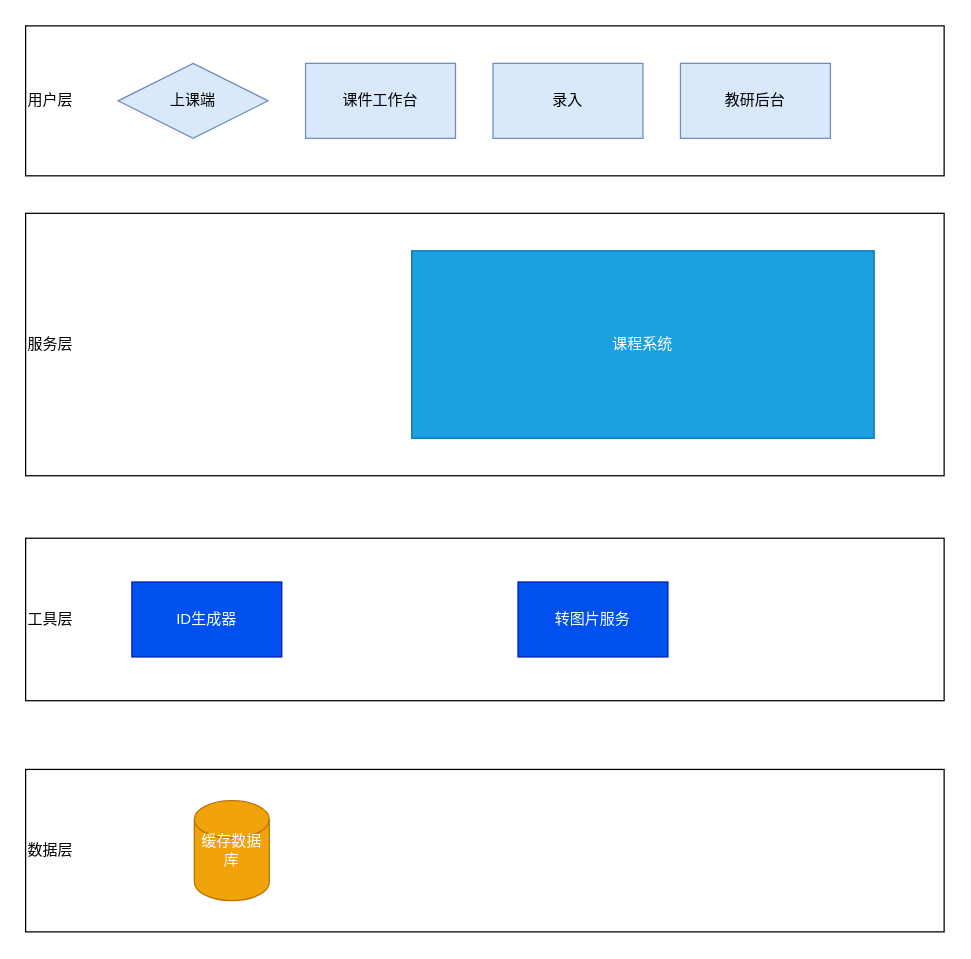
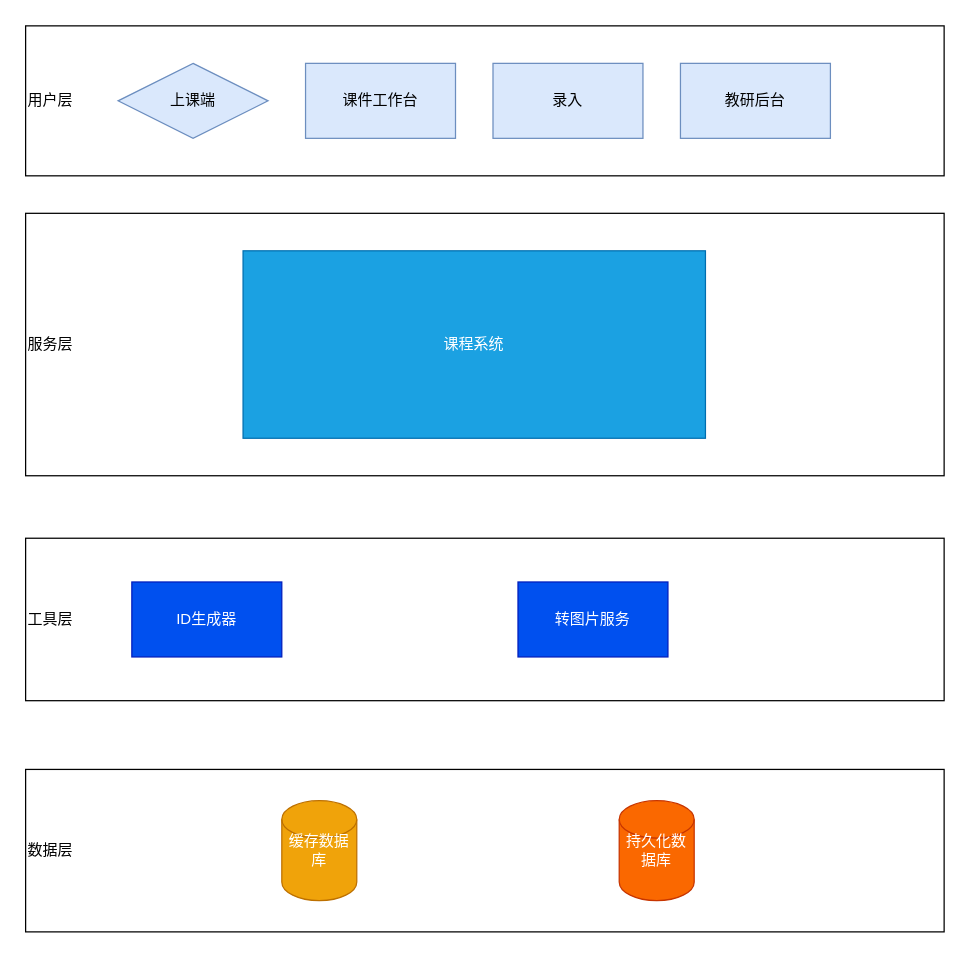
- <mxCell id="5" value="课程系统" style="rounded=0;whiteSpace=wrap;html=1;fillColor=#1ba1e2;strokeColor=#006EAF;fontColor=#ffffff;" vertex="1" parent="1"><mxGeometry x="329" y="200" width="370" height="150" as="geometry" /></mxCell>
+ <mxCell id="5" value="课程系统" style="rounded=0;whiteSpace=wrap;html=1;fillColor=#1ba1e2;strokeColor=#006EAF;fontColor=#ffffff;" vertex="1" parent="1"><mxGeometry x="194" y="200" width="370" height="150" as="geometry" /></mxCell>
- <mxCell id="7" value="缓存数据库" style="shape=cylinder2;whiteSpace=wrap;html=1;boundedLbl=1;backgroundOutline=1;size=15;fillColor=#f0a30a;strokeColor=#BD7000;fontColor=#ffffff;" vertex="1" parent="1"><mxGeometry x="155" y="640" width="60" height="80" as="geometry" /></mxCell>
+ <mxCell id="7" value="缓存数据库" style="shape=cylinder2;whiteSpace=wrap;html=1;boundedLbl=1;backgroundOutline=1;size=15;fillColor=#f0a30a;strokeColor=#BD7000;fontColor=#ffffff;" vertex="1" parent="1"><mxGeometry x="225" y="640" width="60" height="80" as="geometry" /></mxCell>
+ <mxCell id="8" value="持久化数据库" style="shape=cylinder2;whiteSpace=wrap;html=1;boundedLbl=1;backgroundOutline=1;size=15;fillColor=#fa6800;strokeColor=#C73500;fontColor=#ffffff;" vertex="1" parent="1"><mxGeometry x="495" y="640" width="60" height="80" as="geometry" /></mxCell>
